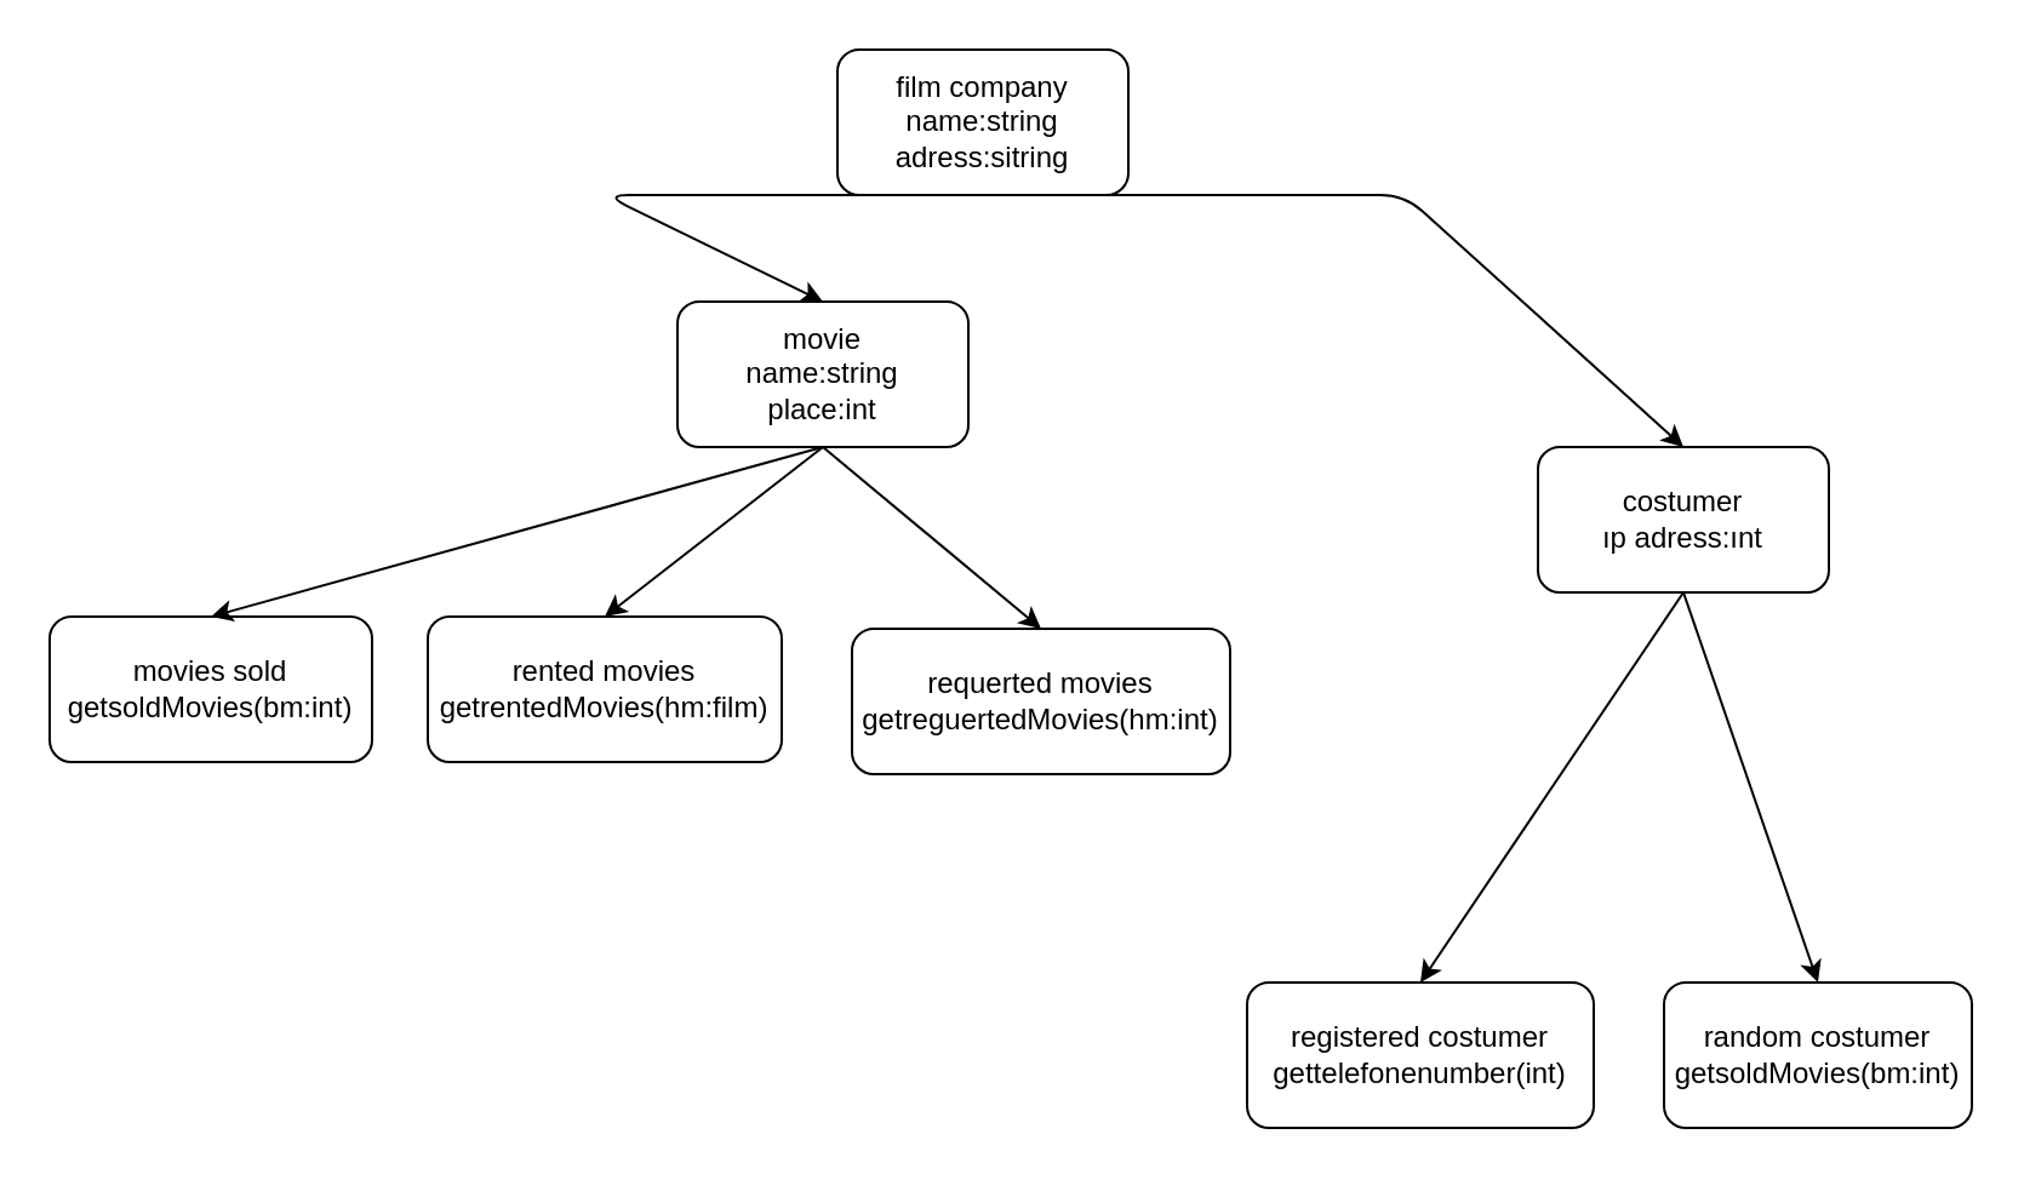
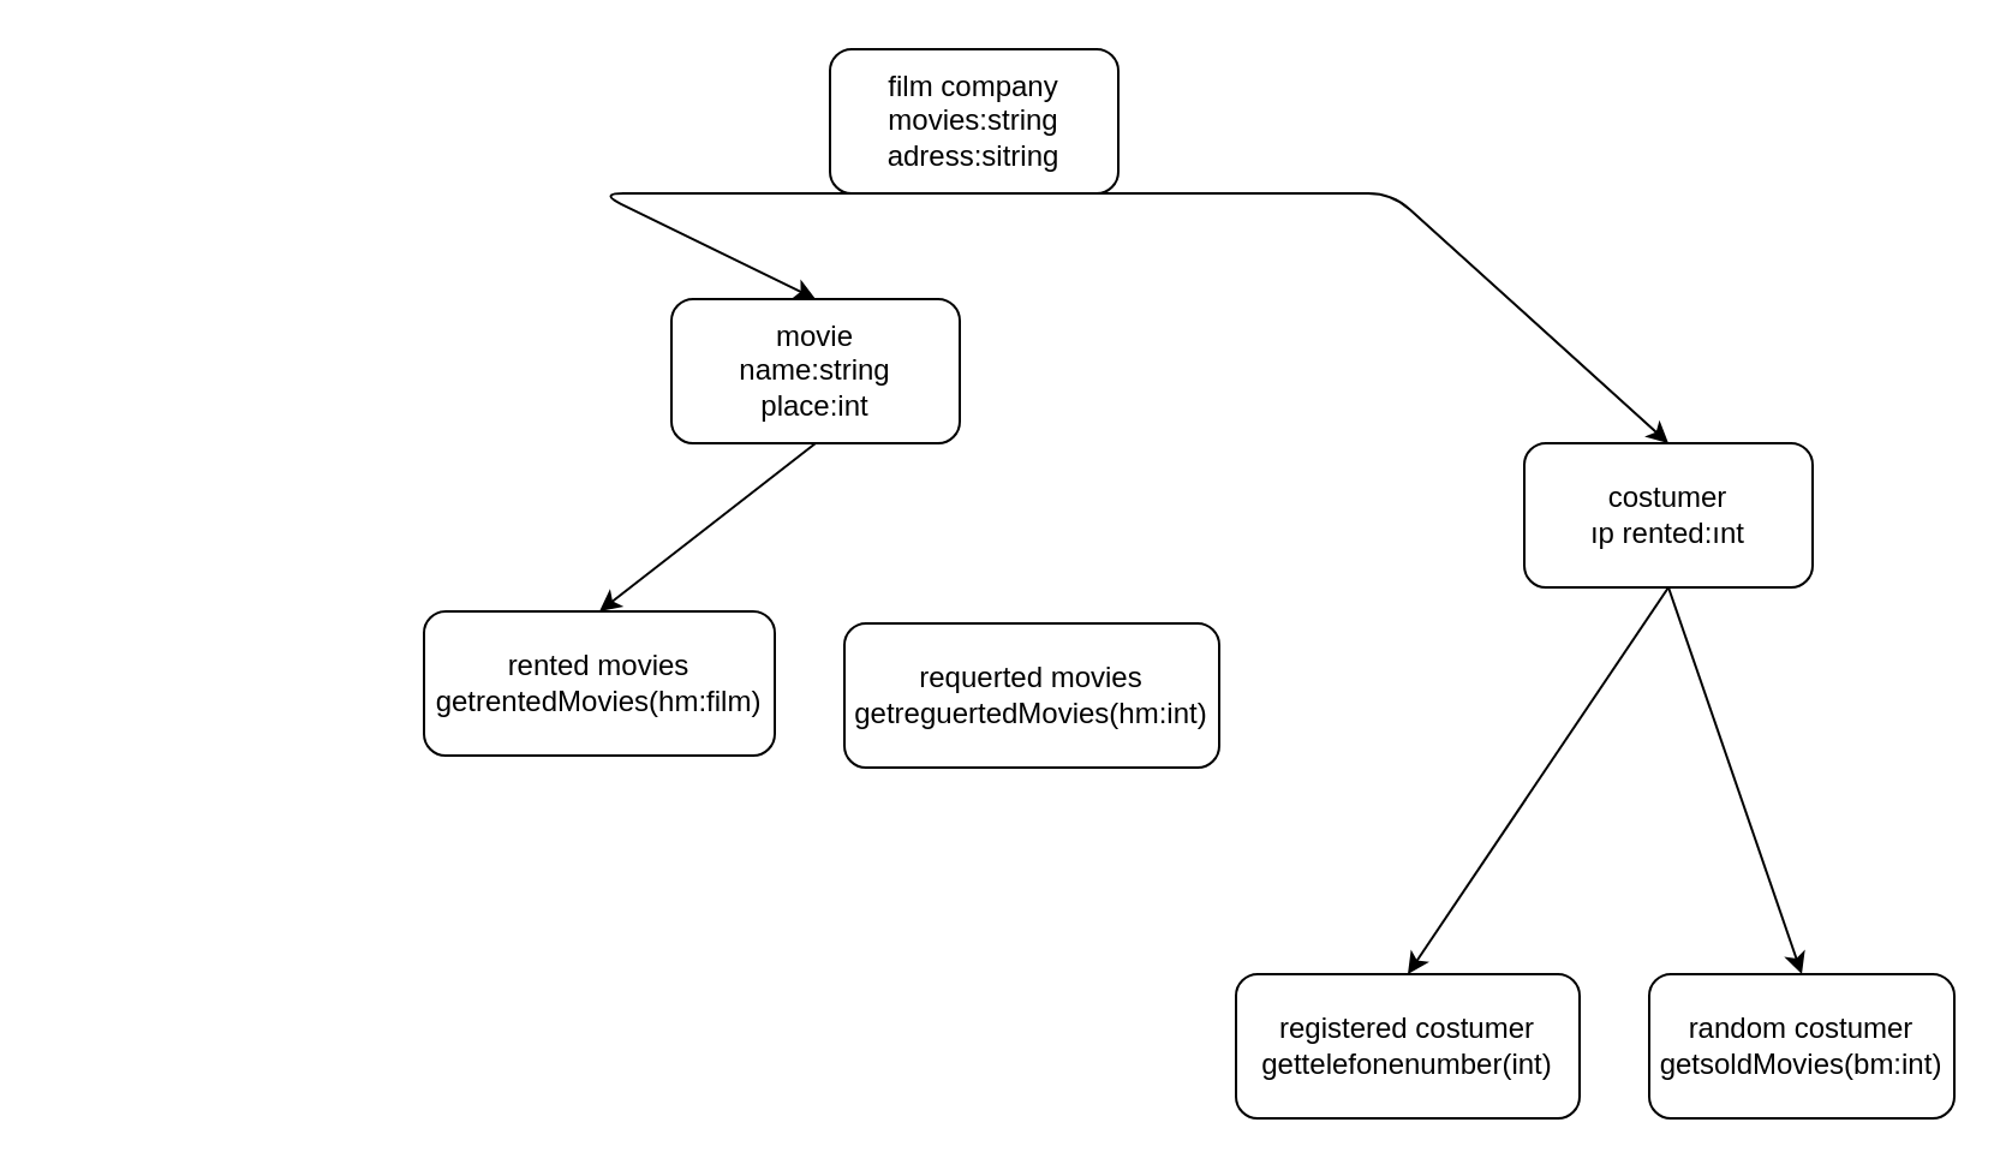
- <mxCell id="2" value="film company&lt;br&gt;name:string&lt;br&gt;adress:sitring" style="rounded=1;whiteSpace=wrap;html=1;" vertex="1" parent="1"><mxGeometry x="345" y="20" width="120" height="60" as="geometry" /></mxCell>
+ <mxCell id="2" value="film company&lt;br&gt;movies:string&lt;br&gt;adress:sitring" style="rounded=1;whiteSpace=wrap;html=1;" vertex="1" parent="1"><mxGeometry x="345" y="20" width="120" height="60" as="geometry" /></mxCell>
- <mxCell id="4" value="costumer&lt;br&gt;ıp adress:ınt" style="rounded=1;whiteSpace=wrap;html=1;" vertex="1" parent="1"><mxGeometry x="634" y="184" width="120" height="60" as="geometry" /></mxCell>
+ <mxCell id="4" value="costumer&lt;br&gt;ıp rented:ınt" style="rounded=1;whiteSpace=wrap;html=1;" vertex="1" parent="1"><mxGeometry x="634" y="184" width="120" height="60" as="geometry" /></mxCell>
- <mxCell id="16" value="" style="endArrow=classic;html=1;exitX=0.5;exitY=1;exitDx=0;exitDy=0;entryX=0.5;entryY=0;entryDx=0;entryDy=0;" edge="1" parent="1" source="3" target="5"><mxGeometry width="50" height="50" relative="1" as="geometry"><mxPoint x="306" y="317" as="sourcePoint" /><mxPoint x="356" y="267" as="targetPoint" /></mxGeometry></mxCell>
- <mxCell id="14" value="" style="endArrow=classic;html=1;exitX=0.5;exitY=1;exitDx=0;exitDy=0;entryX=0.5;entryY=0;entryDx=0;entryDy=0;" edge="1" parent="1" source="3" target="7"><mxGeometry width="50" height="50" relative="1" as="geometry"><mxPoint x="306" y="317" as="sourcePoint" /><mxPoint x="356" y="267" as="targetPoint" /></mxGeometry></mxCell>
- <mxCell id="5" value="movies sold&lt;br&gt;getsoldMovies(bm:int)" style="rounded=1;whiteSpace=wrap;html=1;" vertex="1" parent="1"><mxGeometry x="20" y="254" width="133" height="60" as="geometry" /></mxCell>
